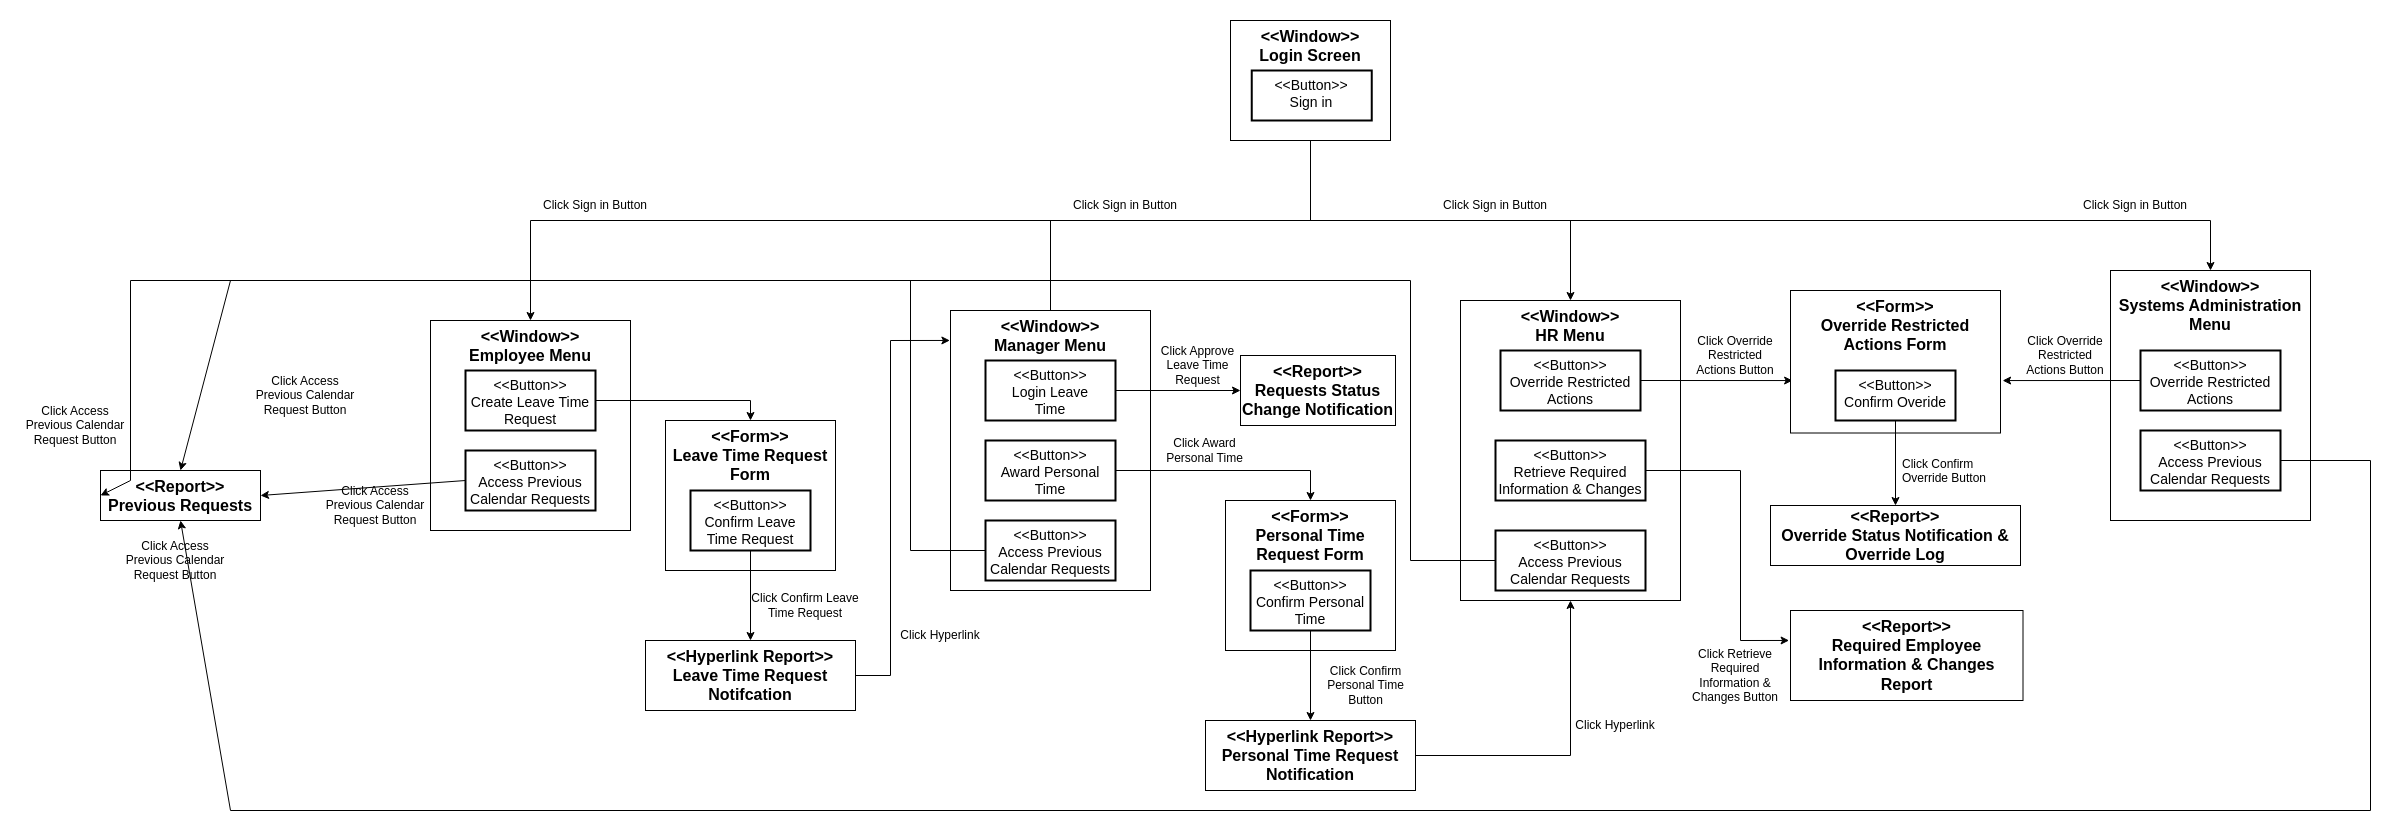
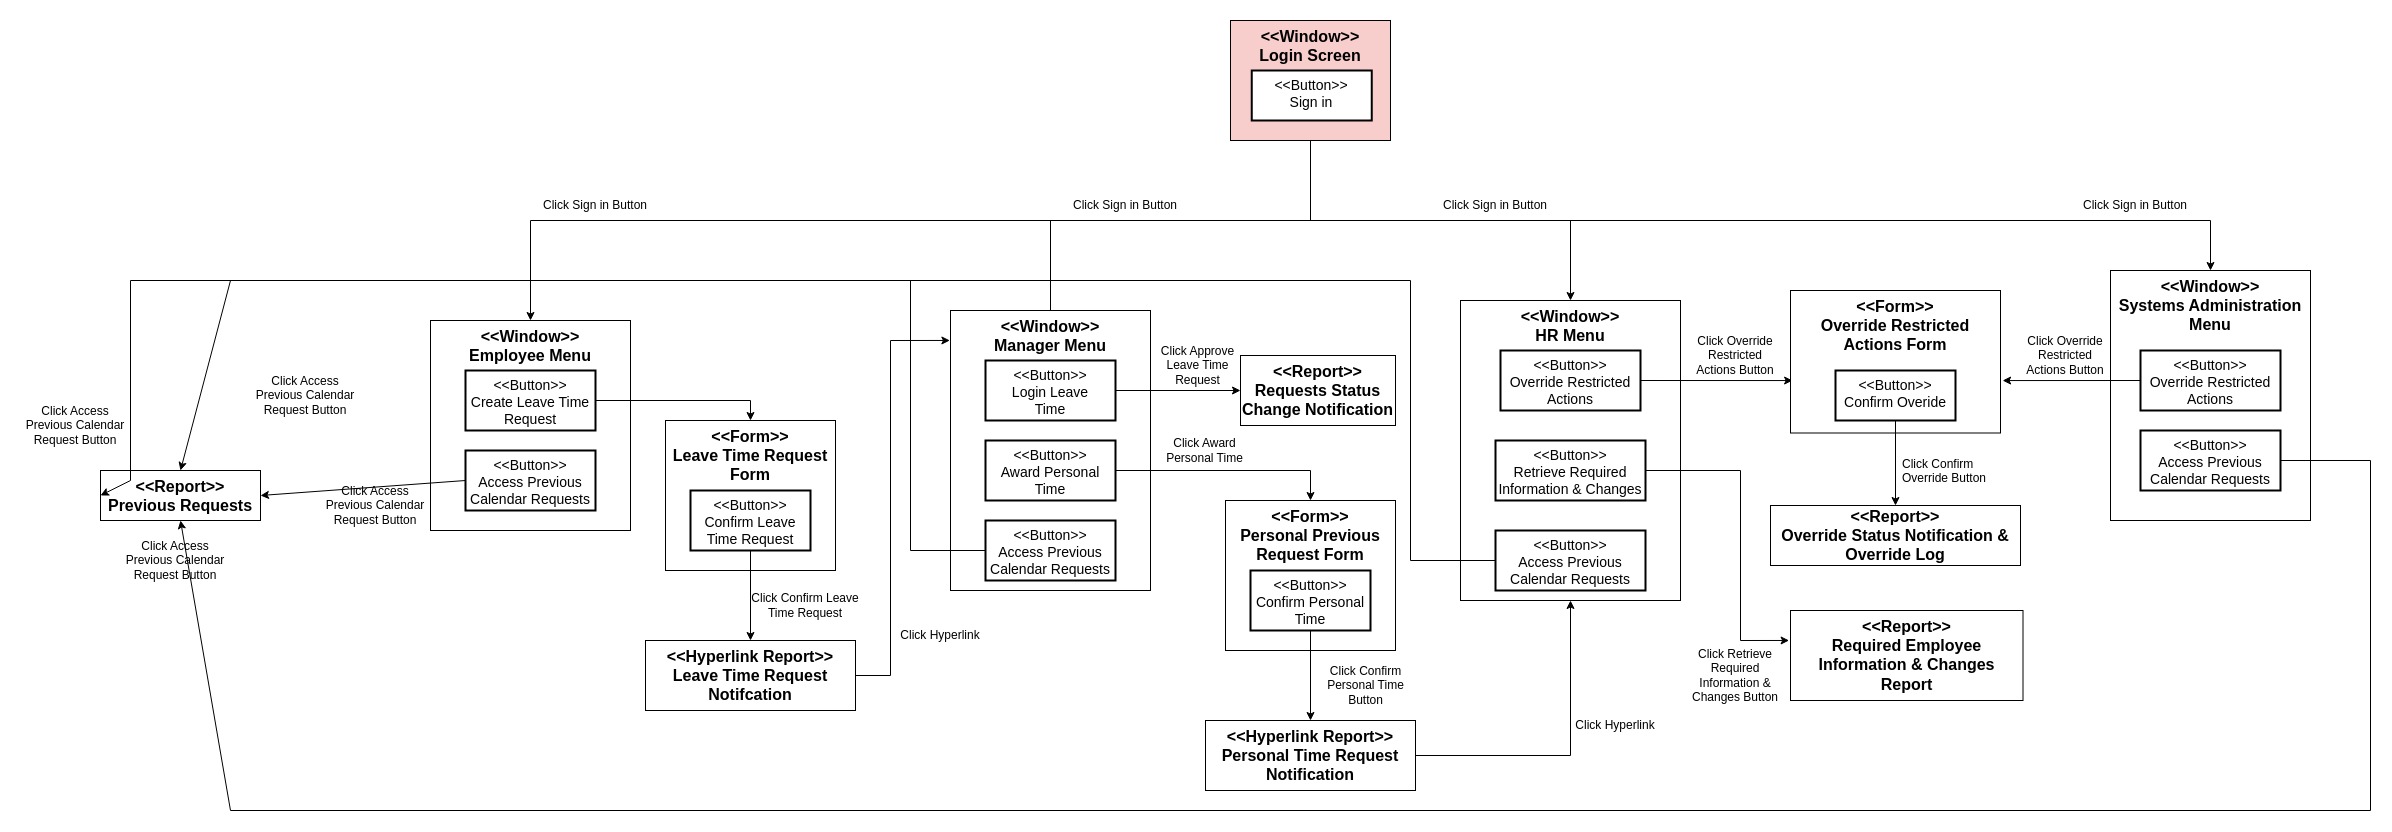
- <mxCell id="2" value="&lt;b style=&quot;font-size: 16px&quot;&gt;&amp;lt;&amp;lt;Window&amp;gt;&amp;gt;&lt;br&gt;Login Screen&lt;/b&gt;" style="rounded=0;whiteSpace=wrap;html=1;verticalAlign=top;" parent="1" vertex="1"><mxGeometry x="1230" y="20" width="160" height="120" as="geometry" /></mxCell>
+ <mxCell id="2" value="&lt;b style=&quot;font-size: 16px&quot;&gt;&amp;lt;&amp;lt;Window&amp;gt;&amp;gt;&lt;br&gt;Login Screen&lt;/b&gt;" style="rounded=0;whiteSpace=wrap;html=1;verticalAlign=top;fillColor=#f8cecc;" parent="1" vertex="1"><mxGeometry x="1230" y="20" width="160" height="120" as="geometry" /></mxCell>
- <mxCell id="22" value="&lt;font style=&quot;font-size: 16px&quot;&gt;&lt;b&gt;&amp;lt;&amp;lt;Form&amp;gt;&amp;gt;&lt;br&gt;Personal Time Request Form&lt;/b&gt;&lt;/font&gt;" style="rounded=0;whiteSpace=wrap;html=1;strokeWidth=1;verticalAlign=top;" parent="1" vertex="1"><mxGeometry x="1225" y="500" width="170" height="150" as="geometry" /></mxCell>
+ <mxCell id="22" value="&lt;font style=&quot;font-size: 16px&quot;&gt;&lt;b&gt;&amp;lt;&amp;lt;Form&amp;gt;&amp;gt;&lt;br&gt;Personal Previous Request Form&lt;/b&gt;&lt;/font&gt;" style="rounded=0;whiteSpace=wrap;html=1;strokeWidth=1;verticalAlign=top;" parent="1" vertex="1"><mxGeometry x="1225" y="500" width="170" height="150" as="geometry" /></mxCell>
